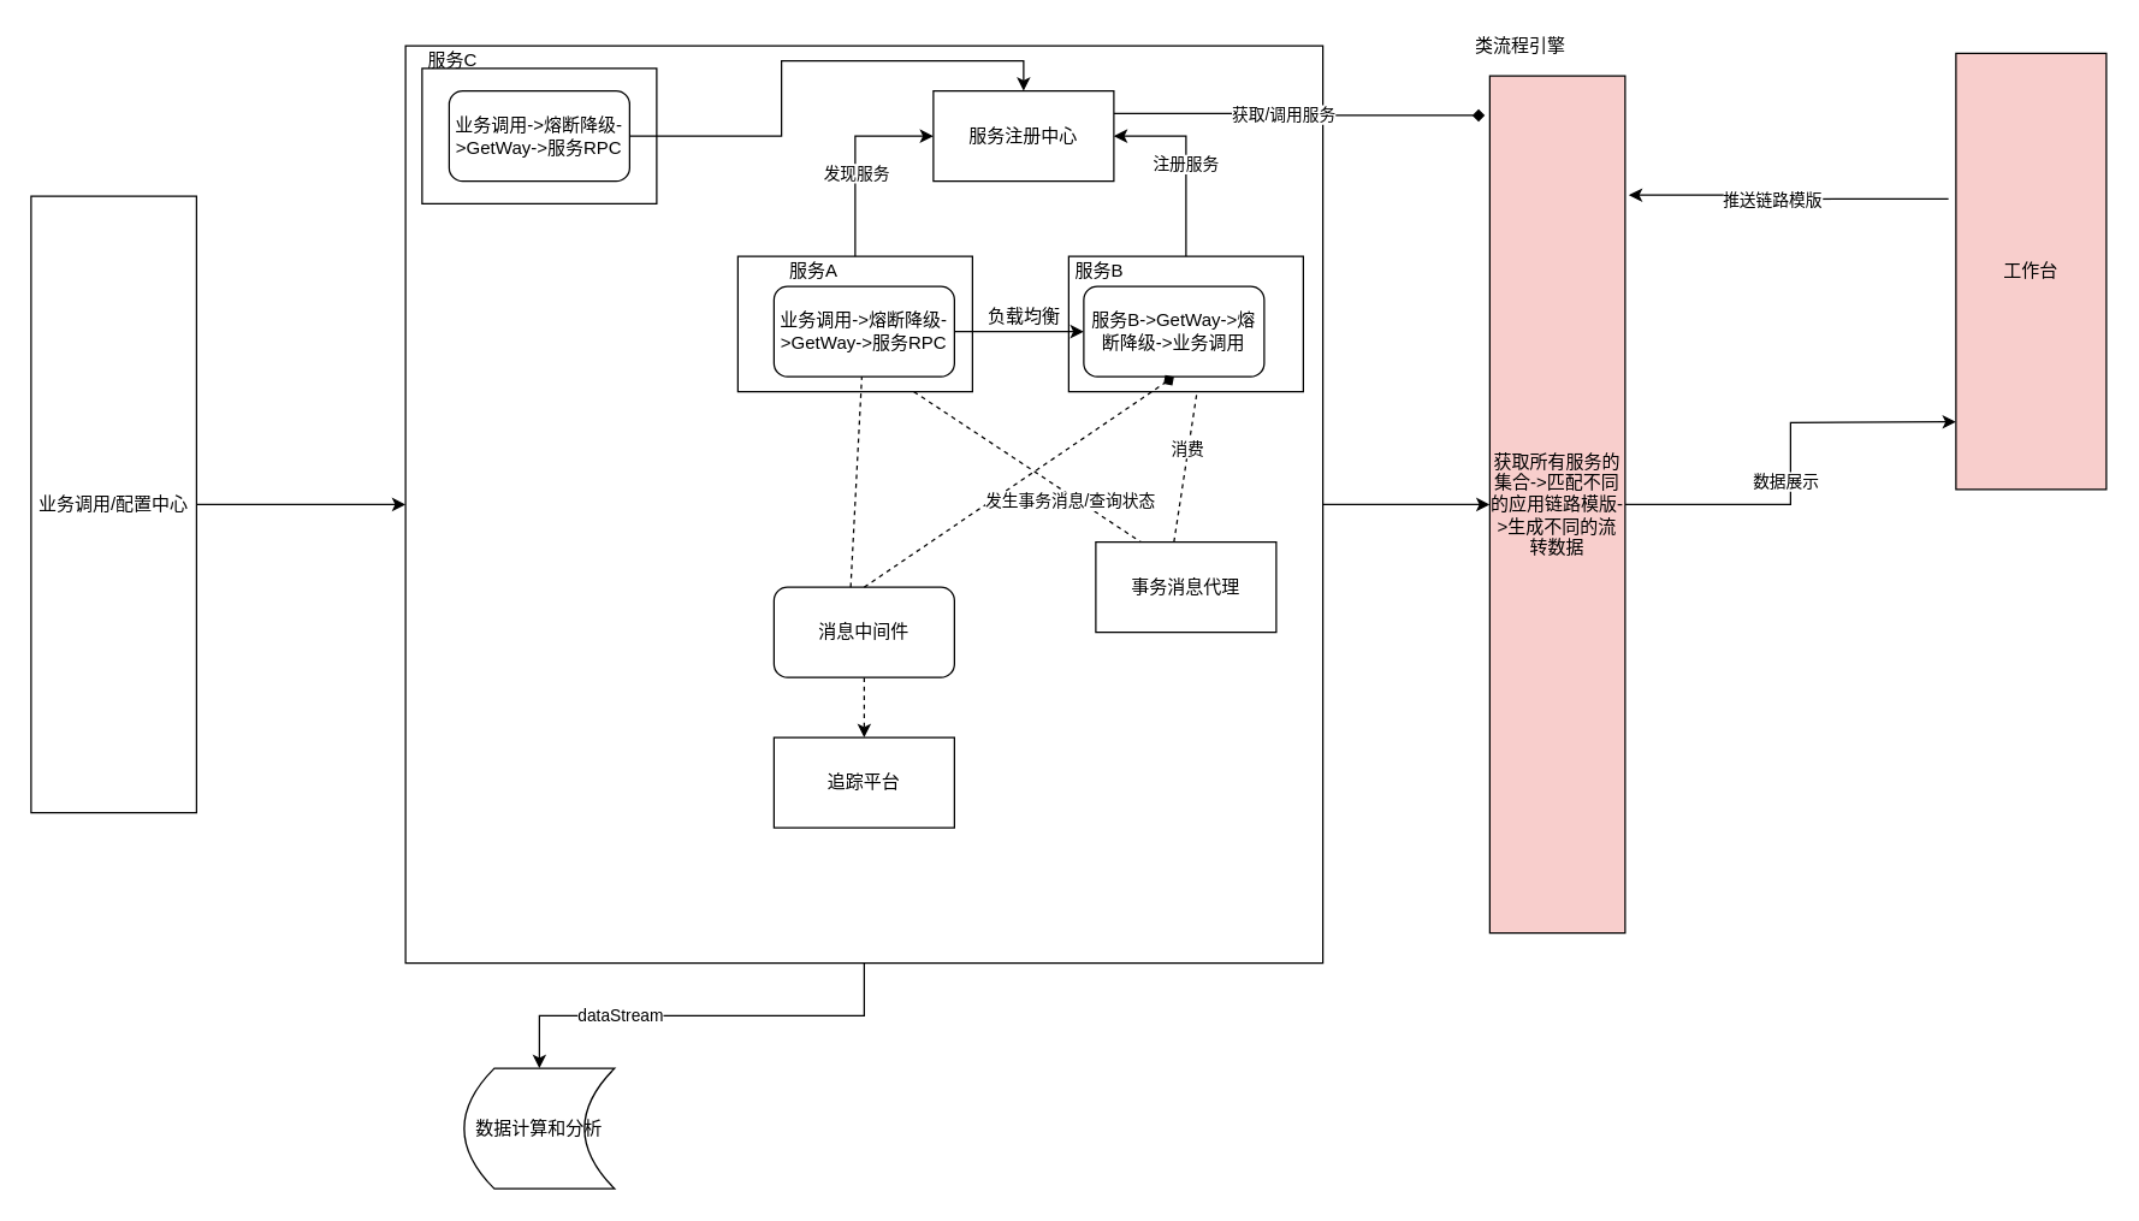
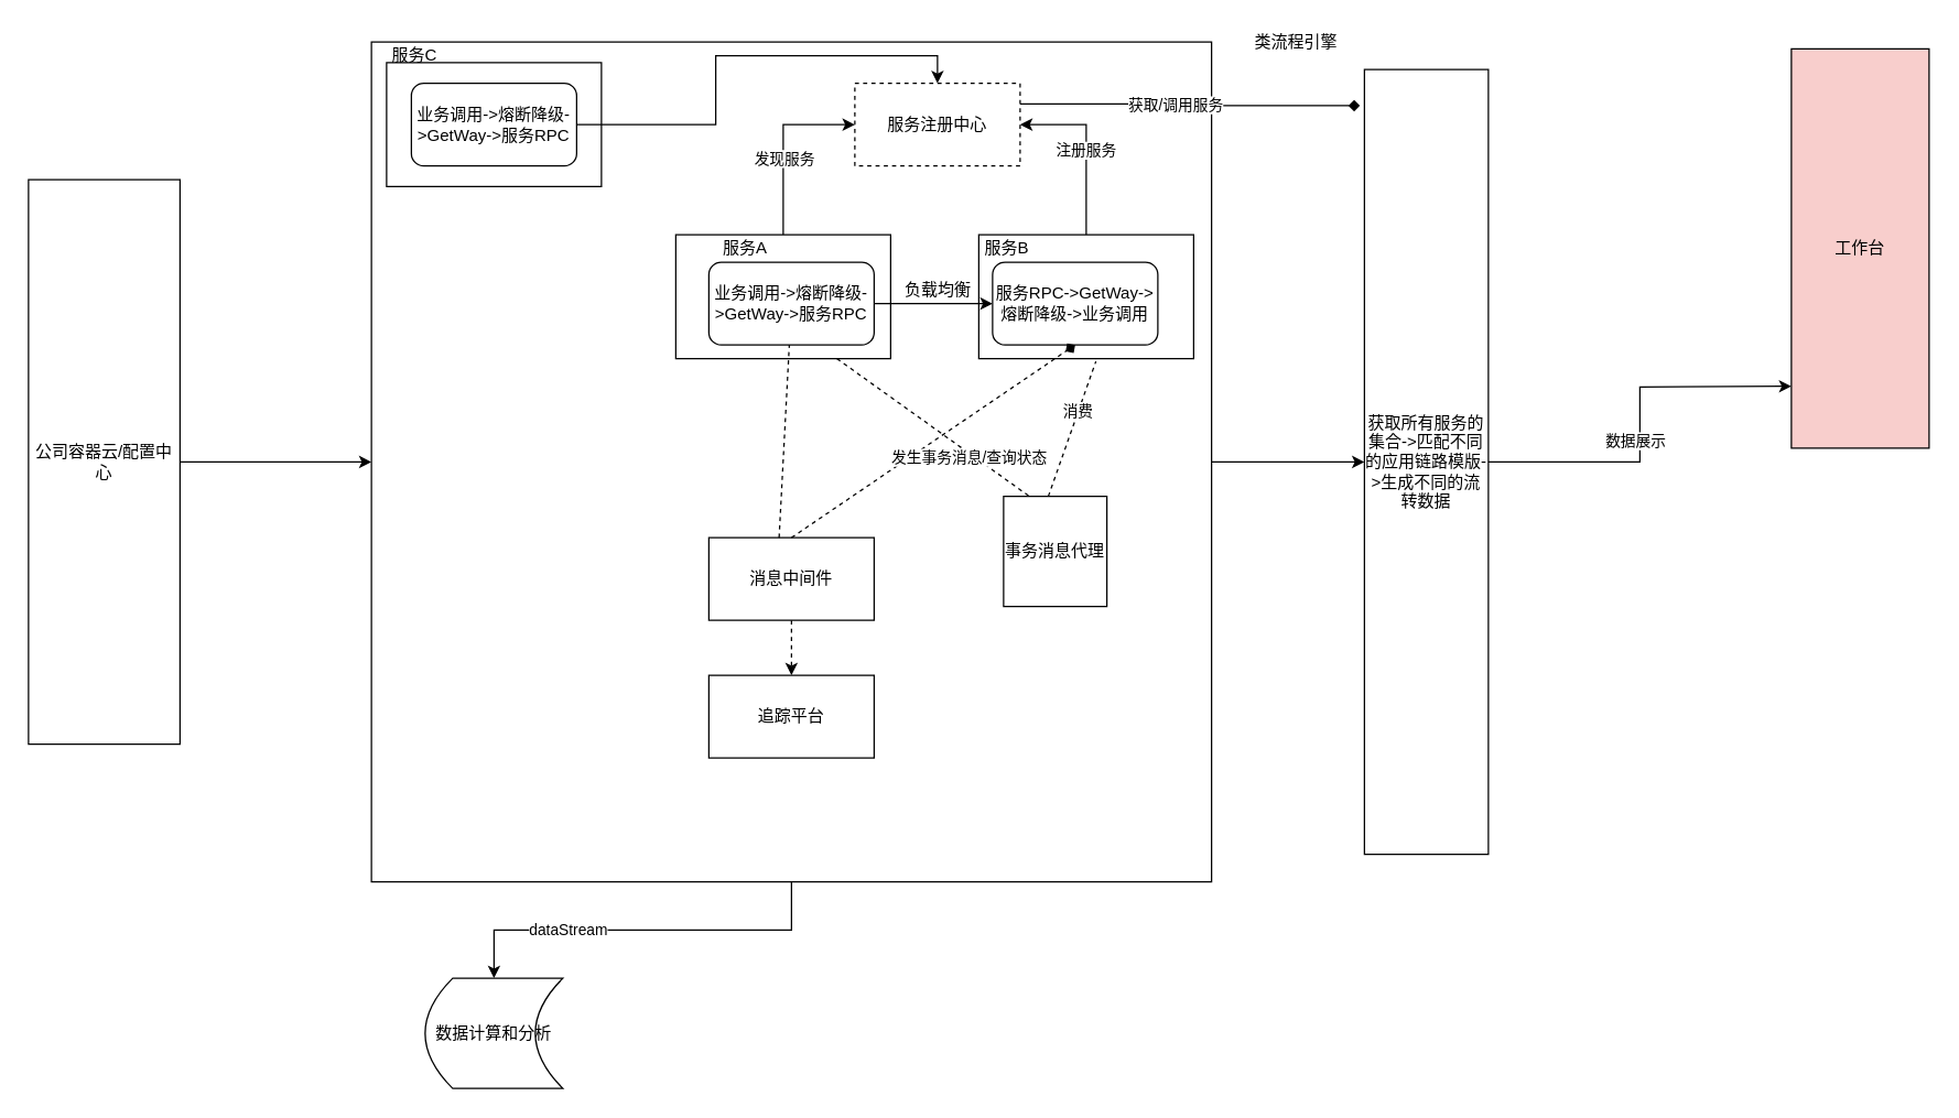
- <mxCell id="38" value="类流程引擎" style="text;html=1;align=center;verticalAlign=middle;resizable=0;points=[];autosize=1;strokeColor=none;fillColor=none;" vertex="1" parent="1"><mxGeometry x="970" width="80" height="20" as="geometry" y="20" /></mxCell>
+ <mxCell id="38" value="类流程引擎" style="text;html=1;align=center;verticalAlign=middle;resizable=0;points=[];autosize=1;strokeColor=none;fillColor=none;" vertex="1" parent="1"><mxGeometry x="900" y="20" width="80" height="20" as="geometry" /></mxCell>
- <mxCell id="20" value="服务注册中心" style="rounded=0;whiteSpace=wrap;html=1;" vertex="1" parent="1"><mxGeometry x="620" y="60" width="120" height="60" as="geometry" /></mxCell>
+ <mxCell id="20" value="服务注册中心" style="rounded=0;whiteSpace=wrap;html=1;dashed=1;" vertex="1" parent="1"><mxGeometry x="620" y="60" width="120" height="60" as="geometry" /></mxCell>
- <mxCell id="39" style="edgeStyle=orthogonalEdgeStyle;rounded=0;orthogonalLoop=1;jettySize=auto;html=1;entryX=1.027;entryY=0.139;entryDx=0;entryDy=0;entryPerimeter=0;exitX=-0.05;exitY=0.334;exitDx=0;exitDy=0;exitPerimeter=0;" edge="1" parent="1" source="41" target="33"><mxGeometry relative="1" as="geometry"><mxPoint x="1382" y="110" as="targetPoint" /></mxGeometry></mxCell>
- <mxCell id="40" value="推送链路模版" style="edgeLabel;html=1;align=center;verticalAlign=middle;resizable=0;points=[];" vertex="1" connectable="0" parent="39"><mxGeometry x="0.123" y="3" relative="1" as="geometry"><mxPoint x="1" as="offset" /></mxGeometry></mxCell>
- <mxCell id="14" value="服务B-&amp;gt;GetWay-&amp;gt;熔断降级-&amp;gt;业务调用" style="rounded=1;whiteSpace=wrap;html=1;" vertex="1" parent="1"><mxGeometry x="720" y="190" width="120" height="60" as="geometry" /></mxCell>
+ <mxCell id="14" value="服务RPC-&amp;gt;GetWay-&amp;gt;熔断降级-&amp;gt;业务调用" style="rounded=1;whiteSpace=wrap;html=1;" vertex="1" parent="1"><mxGeometry x="720" y="190" width="120" height="60" as="geometry" /></mxCell>
- <mxCell id="43" value="业务调用/配置中心" style="rounded=0;whiteSpace=wrap;html=1;" vertex="1" parent="1"><mxGeometry x="20" y="130" width="110" height="410" as="geometry" /></mxCell>
+ <mxCell id="43" value="公司容器云/配置中心" style="rounded=0;whiteSpace=wrap;html=1;" vertex="1" parent="1"><mxGeometry x="20" y="130" width="110" height="410" as="geometry" /></mxCell>
- <mxCell id="33" value="获取所有服务的集合-&amp;gt;匹配不同的应用链路模版-&amp;gt;生成不同的流转数据" style="rounded=0;whiteSpace=wrap;html=1;fillColor=#f8cecc;" vertex="1" parent="1"><mxGeometry x="990" y="50" width="90" height="570" as="geometry" /></mxCell>
+ <mxCell id="33" value="获取所有服务的集合-&amp;gt;匹配不同的应用链路模版-&amp;gt;生成不同的流转数据" style="rounded=0;whiteSpace=wrap;html=1;" vertex="1" parent="1"><mxGeometry x="990" y="50" width="90" height="570" as="geometry" /></mxCell>
- <mxCell id="24" value="事务消息代理" style="rounded=0;whiteSpace=wrap;html=1;" vertex="1" parent="1"><mxGeometry x="728" y="360" width="120" height="60" as="geometry" /></mxCell>
+ <mxCell id="24" value="事务消息代理" style="rounded=0;whiteSpace=wrap;html=1;" vertex="1" parent="1"><mxGeometry x="728" y="360" width="75" height="80" as="geometry" /></mxCell>
- <mxCell id="22" value="消息中间件" style="whiteSpace=wrap;html=1;rounded=1;" vertex="1" parent="1"><mxGeometry x="514" y="390" width="120" height="60" as="geometry" /></mxCell>
+ <mxCell id="22" value="消息中间件" style="rounded=0;whiteSpace=wrap;html=1;" vertex="1" parent="1"><mxGeometry x="514" y="390" width="120" height="60" as="geometry" /></mxCell>
